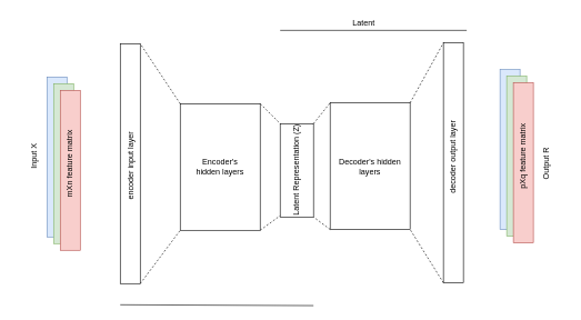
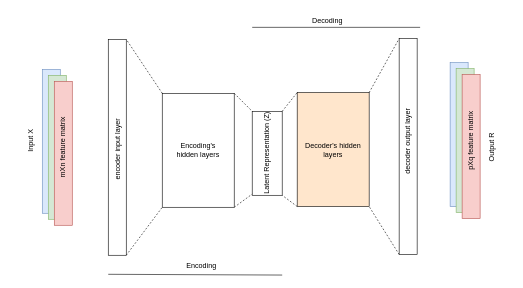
- <mxCell id="31" value="Latent" style="text;html=1;align=center;verticalAlign=middle;resizable=0;points=[];autosize=1;strokeColor=none;fillColor=none;" vertex="1" parent="1"><mxGeometry x="510" y="20" width="70" height="30" as="geometry" /></mxCell>
+ <mxCell id="31" value="Decoding" style="text;html=1;align=center;verticalAlign=middle;resizable=0;points=[];autosize=1;strokeColor=none;fillColor=none;" vertex="1" parent="1"><mxGeometry x="510" y="20" width="70" height="30" as="geometry" /></mxCell>
- <mxCell id="14" value="Encoder's &lt;br&gt;hidden layers" style="rounded=0;whiteSpace=wrap;html=1;" vertex="1" parent="1"><mxGeometry x="270" y="155" width="120" height="190" as="geometry" /></mxCell>
+ <mxCell id="14" value="Encoding's &lt;br&gt;hidden layers" style="rounded=0;whiteSpace=wrap;html=1;" vertex="1" parent="1"><mxGeometry x="270" y="155" width="120" height="190" as="geometry" /></mxCell>
- <mxCell id="15" value="Decoder's hidden layers" style="rounded=0;whiteSpace=wrap;html=1;" vertex="1" parent="1"><mxGeometry x="495" y="153.75" width="120" height="190" as="geometry" /></mxCell>
+ <mxCell id="15" value="Decoder's hidden layers" style="rounded=0;whiteSpace=wrap;html=1;fillColor=#ffe6cc;" vertex="1" parent="1"><mxGeometry x="495" y="153.75" width="120" height="190" as="geometry" /></mxCell>
+ <mxCell id="29" value="Encoding" style="text;html=1;align=center;verticalAlign=middle;resizable=0;points=[];autosize=1;strokeColor=none;fillColor=none;" vertex="1" parent="1"><mxGeometry x="300" y="428" width="70" height="30" as="geometry" /></mxCell>
